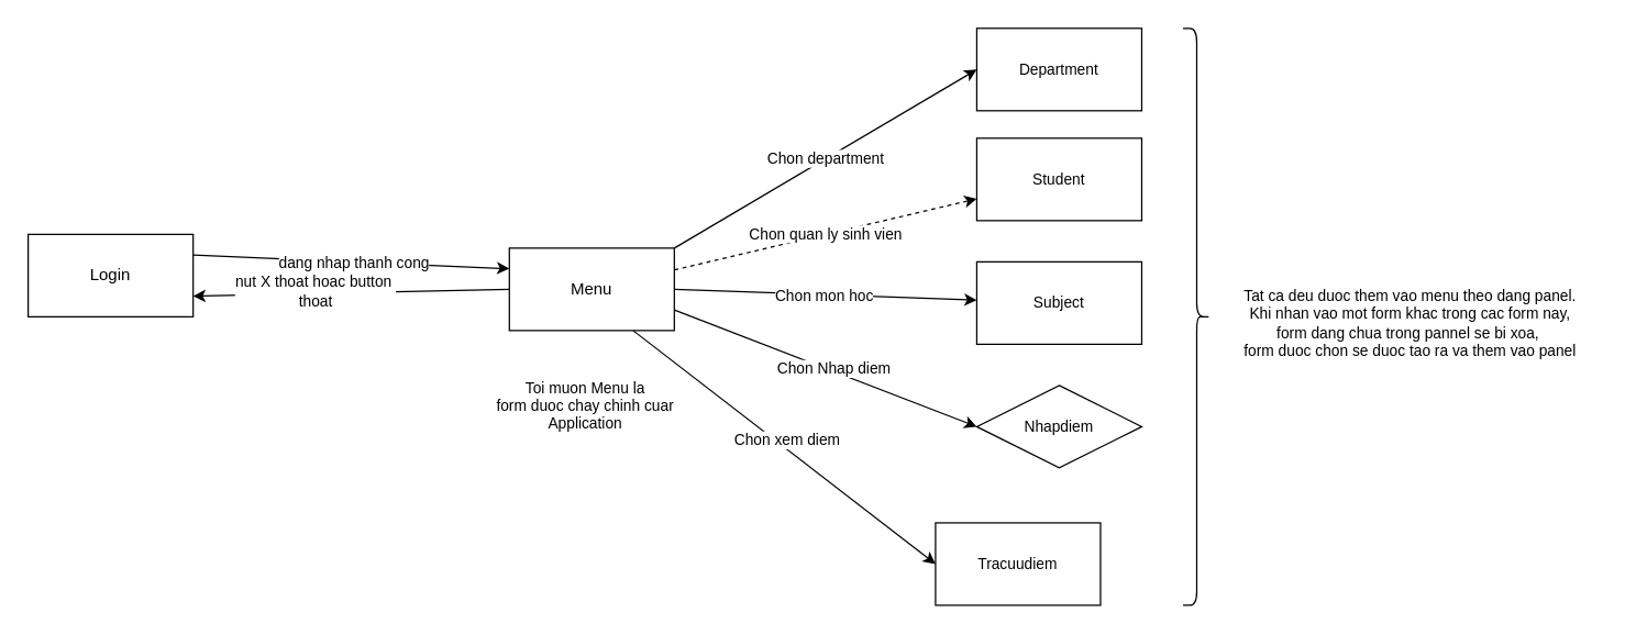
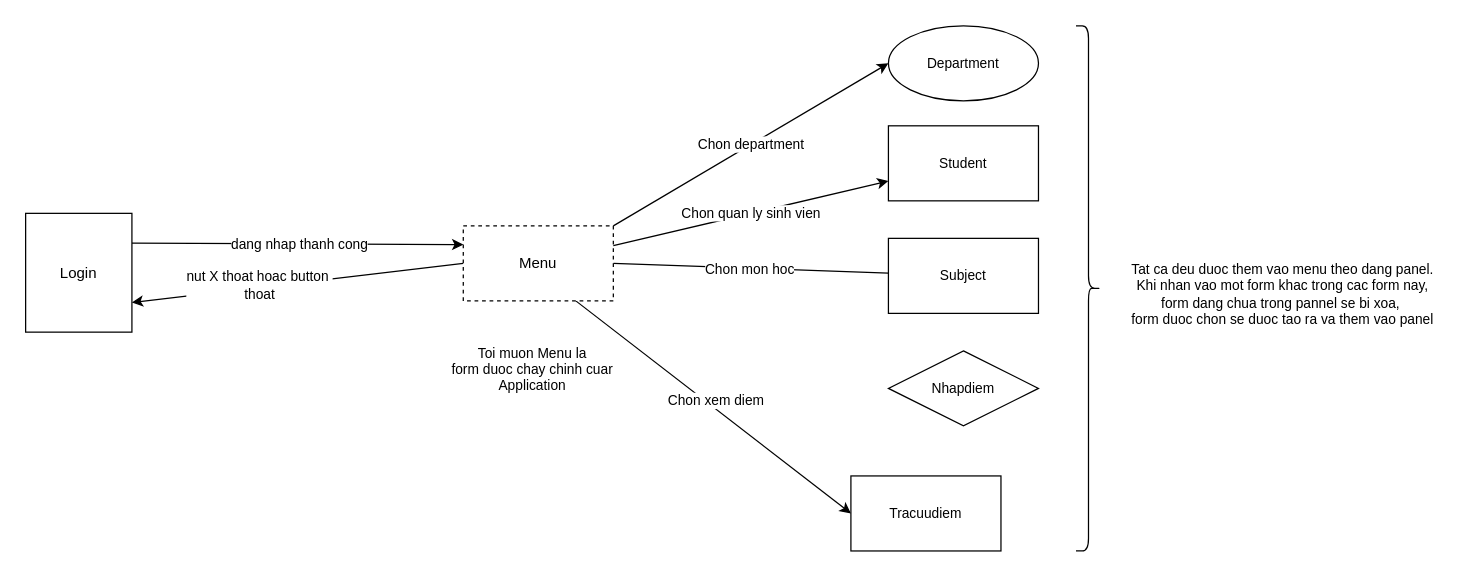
- <mxCell id="15" value="Department" style="rounded=0;whiteSpace=wrap;html=1;fontFamily=Helvetica;fontSize=11;fontColor=default;labelBackgroundColor=default;" parent="1" vertex="1"><mxGeometry x="710" width="120" height="60" as="geometry" y="20" /></mxCell>
+ <mxCell id="15" value="Department" style="ellipse;whiteSpace=wrap;html=1;fontFamily=Helvetica;fontSize=11;fontColor=default;labelBackgroundColor=default;" parent="1" vertex="1"><mxGeometry x="710" width="120" height="60" as="geometry" y="20" /></mxCell>
- <mxCell id="17" value="Chon quan ly sinh vien" style="edgeStyle=none;rounded=0;orthogonalLoop=1;jettySize=auto;html=1;strokeColor=default;align=center;verticalAlign=middle;fontFamily=Helvetica;fontSize=11;fontColor=default;labelBackgroundColor=default;endArrow=classic;dashed=1;" edge="1" parent="1" source="14" target="16"><mxGeometry relative="1" as="geometry"><mxPoint x="615" y="150" as="sourcePoint" /><mxPoint x="720" y="60" as="targetPoint" /></mxGeometry></mxCell>
+ <mxCell id="17" value="Chon quan ly sinh vien" style="edgeStyle=none;rounded=0;orthogonalLoop=1;jettySize=auto;html=1;strokeColor=default;align=center;verticalAlign=middle;fontFamily=Helvetica;fontSize=11;fontColor=default;labelBackgroundColor=default;endArrow=classic;" edge="1" parent="1" source="14" target="16"><mxGeometry relative="1" as="geometry"><mxPoint x="615" y="150" as="sourcePoint" /><mxPoint x="720" y="60" as="targetPoint" /></mxGeometry></mxCell>
- <mxCell id="4" value="Login" style="rounded=0;whiteSpace=wrap;html=1;" parent="1" vertex="1"><mxGeometry x="20" y="170" width="120" height="60" as="geometry" /></mxCell>
+ <mxCell id="4" value="Login" style="rounded=0;whiteSpace=wrap;html=1;" parent="1" vertex="1"><mxGeometry x="20" y="170" width="85" height="95" as="geometry" /></mxCell>
- <mxCell id="14" value="Menu" style="rounded=0;whiteSpace=wrap;html=1;" parent="1" vertex="1"><mxGeometry x="370" y="180" width="120" height="60" as="geometry" /></mxCell>
+ <mxCell id="14" value="Menu" style="rounded=0;whiteSpace=wrap;html=1;dashed=1;" parent="1" vertex="1"><mxGeometry x="370" y="180" width="120" height="60" as="geometry" /></mxCell>
- <mxCell id="6" style="rounded=0;orthogonalLoop=1;jettySize=auto;html=1;exitX=1;exitY=0.5;exitDx=0;exitDy=0;endArrow=classic;endFill=1;" edge="1" parent="1" source="14" target="18"><mxGeometry relative="1" as="geometry" /></mxCell>
+ <mxCell id="6" style="rounded=0;orthogonalLoop=1;jettySize=auto;html=1;exitX=1;exitY=0.5;exitDx=0;exitDy=0;endArrow=none;endFill=1;" edge="1" parent="1" source="14" target="18"><mxGeometry relative="1" as="geometry" /></mxCell>
- <mxCell id="8" style="edgeStyle=none;rounded=0;orthogonalLoop=1;jettySize=auto;html=1;exitX=1;exitY=0.75;exitDx=0;exitDy=0;entryX=0;entryY=0.5;entryDx=0;entryDy=0;strokeColor=default;align=center;verticalAlign=middle;fontFamily=Helvetica;fontSize=11;fontColor=default;labelBackgroundColor=default;endArrow=classic;endFill=1;" edge="1" parent="1" source="14" target="19"><mxGeometry relative="1" as="geometry" /></mxCell>
- <mxCell id="9" value="Chon Nhap diem" style="edgeLabel;html=1;align=center;verticalAlign=middle;resizable=0;points=[];fontFamily=Helvetica;fontSize=11;fontColor=default;labelBackgroundColor=default;" vertex="1" connectable="0" parent="8"><mxGeometry x="0.041" y="2" relative="1" as="geometry"><mxPoint as="offset" /></mxGeometry></mxCell>
